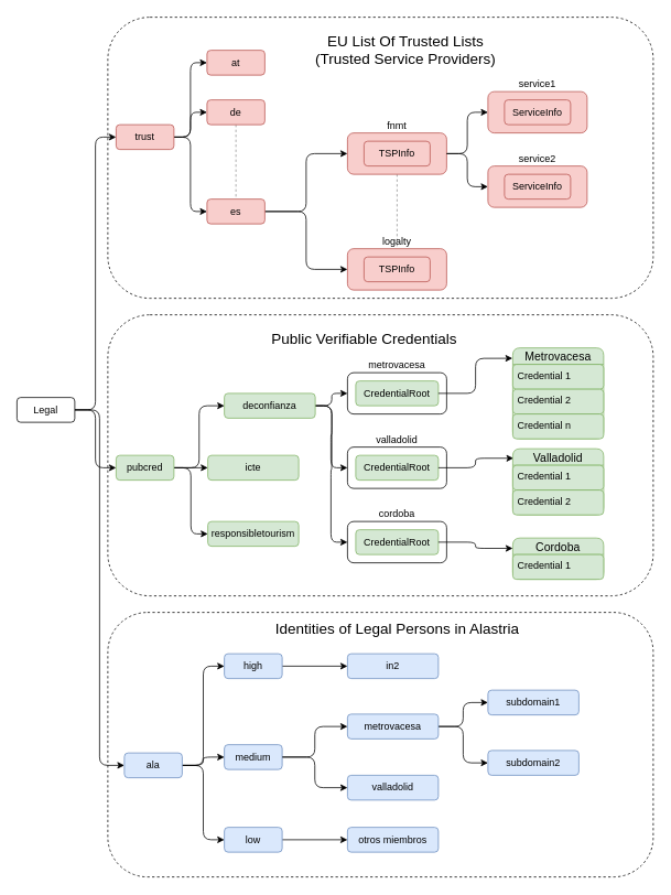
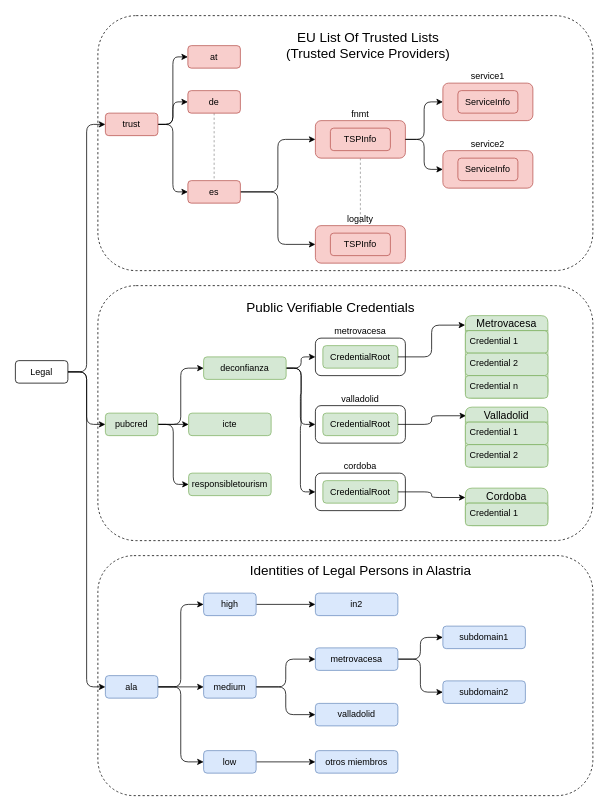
- <mxCell id="22" value="ala" style="whiteSpace=wrap;html=1;fillColor=#dae8fc;strokeColor=#6c8ebf;rounded=1;" parent="1" vertex="1"><mxGeometry x="150" y="910" width="70" height="30" as="geometry" /></mxCell>
+ <mxCell id="22" value="ala" style="whiteSpace=wrap;html=1;fillColor=#dae8fc;strokeColor=#6c8ebf;rounded=1;" parent="1" vertex="1"><mxGeometry x="140" y="900" width="70" height="30" as="geometry" /></mxCell>
